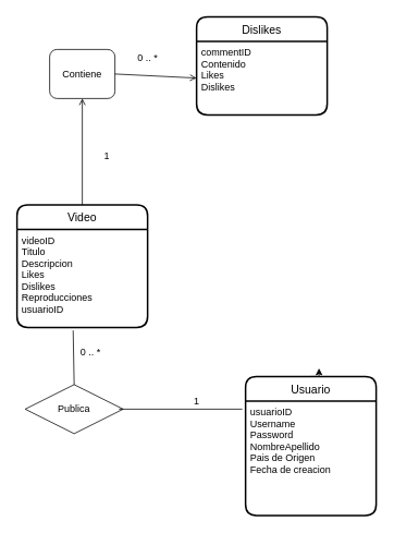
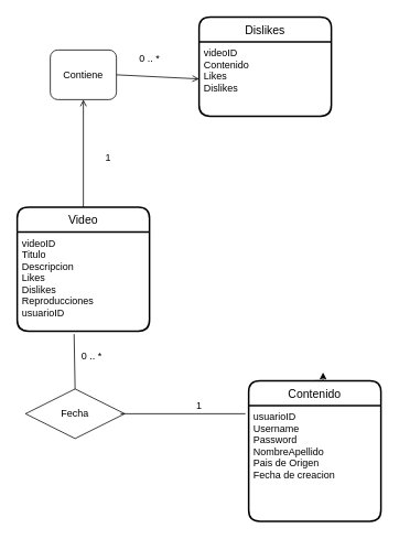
- <mxCell id="6" value="commentID&#10;Contenido&#10;Likes&#10;Dislikes&#10;" style="align=left;strokeColor=none;fillColor=none;spacingLeft=4;fontSize=12;verticalAlign=top;resizable=0;rotatable=0;part=1;" parent="5" vertex="1"><mxGeometry y="30" width="160" height="90" as="geometry" /></mxCell>
+ <mxCell id="6" value="videoID&#10;Contenido&#10;Likes&#10;Dislikes&#10;" style="align=left;strokeColor=none;fillColor=none;spacingLeft=4;fontSize=12;verticalAlign=top;resizable=0;rotatable=0;part=1;" parent="5" vertex="1"><mxGeometry y="30" width="160" height="90" as="geometry" /></mxCell>
- <mxCell id="3" value="Usuario" style="swimlane;childLayout=stackLayout;horizontal=1;startSize=30;horizontalStack=0;rounded=1;fontSize=14;fontStyle=0;strokeWidth=2;resizeParent=0;resizeLast=1;shadow=0;dashed=0;align=center;" parent="1" vertex="1"><mxGeometry x="300" y="460" width="160" height="170" as="geometry" /></mxCell>
+ <mxCell id="3" value="Contenido" style="swimlane;childLayout=stackLayout;horizontal=1;startSize=30;horizontalStack=0;rounded=1;fontSize=14;fontStyle=0;strokeWidth=2;resizeParent=0;resizeLast=1;shadow=0;dashed=0;align=center;" parent="1" vertex="1"><mxGeometry x="300" y="460" width="160" height="170" as="geometry" /></mxCell>
- <mxCell id="9" value="Publica" style="shape=rhombus;perimeter=rhombusPerimeter;whiteSpace=wrap;html=1;align=center;" parent="1" vertex="1"><mxGeometry x="30" y="470" width="120" height="60" as="geometry" /></mxCell>
+ <mxCell id="9" value="Fecha" style="shape=rhombus;perimeter=rhombusPerimeter;whiteSpace=wrap;html=1;align=center;" parent="1" vertex="1"><mxGeometry x="30" y="470" width="120" height="60" as="geometry" /></mxCell>
